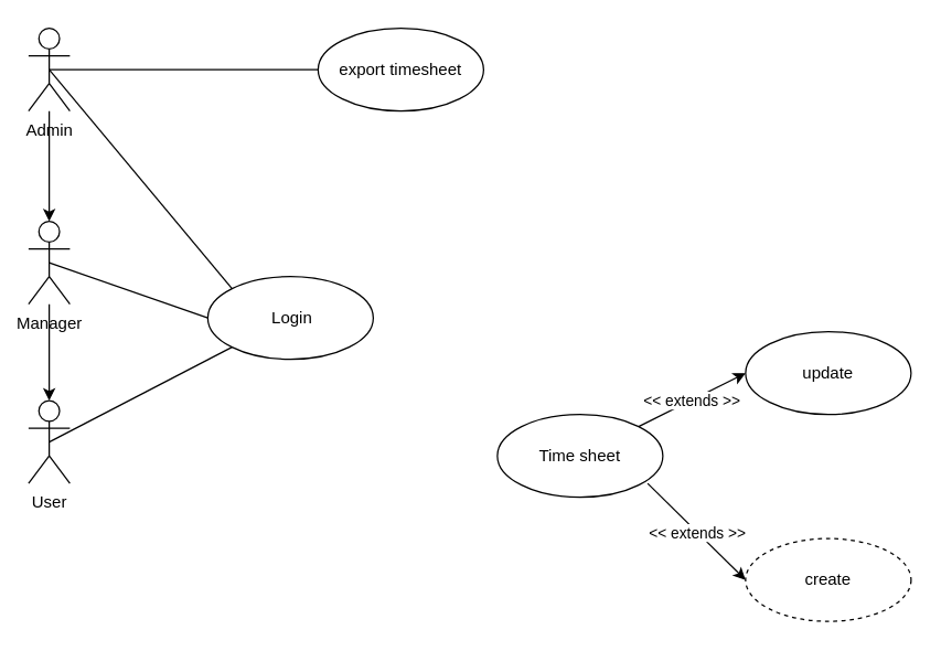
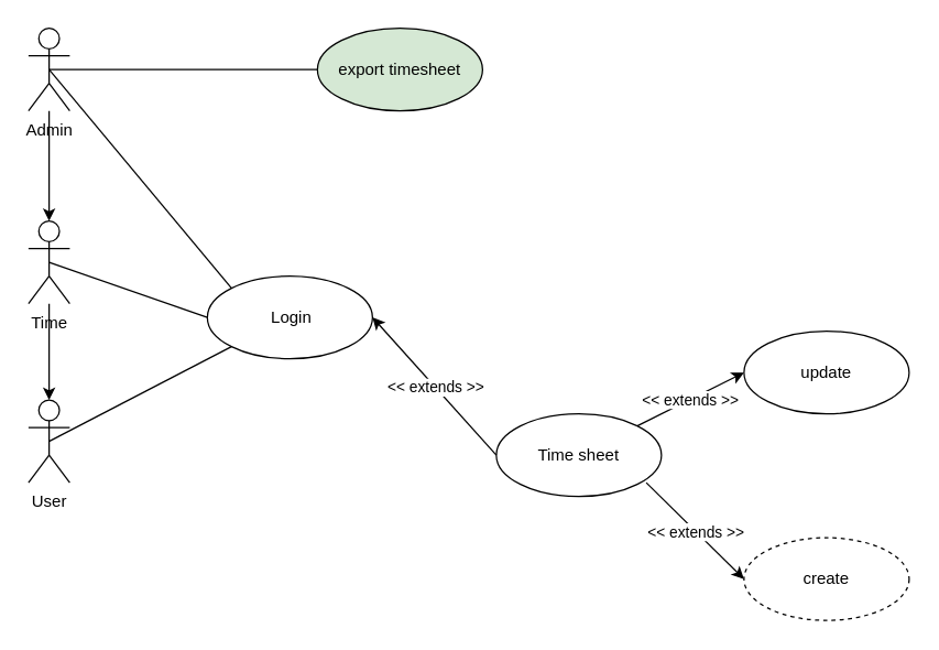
- <mxCell id="9" value="export timesheet&lt;br&gt;" style="ellipse;whiteSpace=wrap;html=1;" parent="1" vertex="1"><mxGeometry x="230" y="20" width="120" height="60" as="geometry" /></mxCell>
+ <mxCell id="9" value="export timesheet&lt;br&gt;" style="ellipse;whiteSpace=wrap;html=1;fillColor=#d5e8d4;" parent="1" vertex="1"><mxGeometry x="230" y="20" width="120" height="60" as="geometry" /></mxCell>
- <mxCell id="8" value="Manager&lt;br&gt;" style="shape=umlActor;verticalLabelPosition=bottom;verticalAlign=top;html=1;outlineConnect=0;" parent="1" vertex="1"><mxGeometry x="20" y="160" width="30" height="60" as="geometry" /></mxCell>
+ <mxCell id="8" value="Time&lt;br&gt;" style="shape=umlActor;verticalLabelPosition=bottom;verticalAlign=top;html=1;outlineConnect=0;" parent="1" vertex="1"><mxGeometry x="20" y="160" width="30" height="60" as="geometry" /></mxCell>
+ <mxCell id="13" value="" style="endArrow=classic;html=1;rounded=0;entryX=1;entryY=0.5;entryDx=0;entryDy=0;exitX=0;exitY=0.5;exitDx=0;exitDy=0;" edge="1" parent="1" source="4" target="3"><mxGeometry relative="1" as="geometry"><mxPoint x="270" y="290" as="sourcePoint" /><mxPoint x="370" y="290" as="targetPoint" /></mxGeometry></mxCell>
+ <mxCell id="14" value="&amp;lt;&amp;lt; extends &amp;gt;&amp;gt;" style="edgeLabel;resizable=0;html=1;align=center;verticalAlign=middle;" connectable="0" vertex="1" parent="13"><mxGeometry relative="1" as="geometry" /></mxCell>
